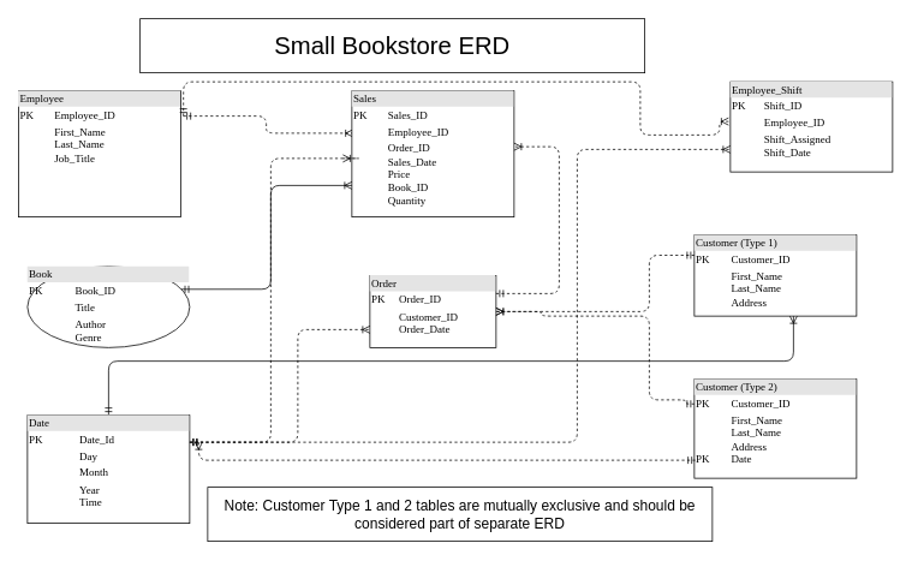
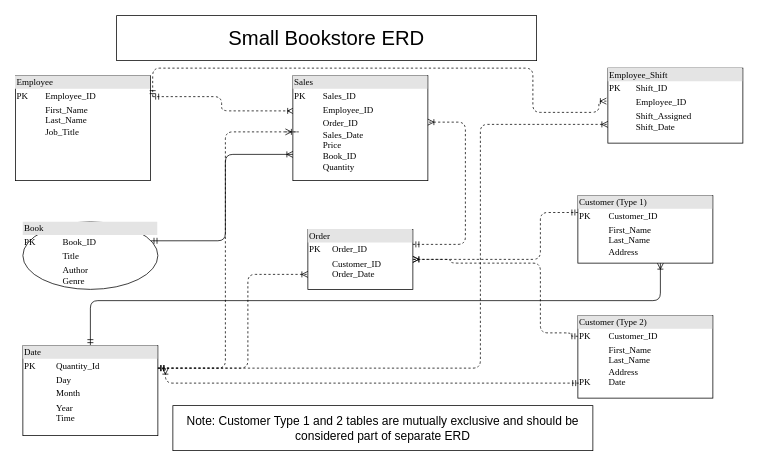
- <mxCell id="6" value="&lt;div style=&quot;box-sizing: border-box ; width: 100% ; background: #e4e4e4 ; padding: 2px&quot;&gt;Date&lt;/div&gt;&lt;table style=&quot;width: 100% ; font-size: 1em&quot; cellpadding=&quot;2&quot; cellspacing=&quot;0&quot;&gt;&lt;tbody&gt;&lt;tr&gt;&lt;td&gt;PK&lt;/td&gt;&lt;td&gt;Date_Id&lt;/td&gt;&lt;/tr&gt;&lt;tr&gt;&lt;td&gt;&lt;br&gt;&lt;/td&gt;&lt;td&gt;Day&lt;/td&gt;&lt;/tr&gt;&lt;tr&gt;&lt;td&gt;&lt;/td&gt;&lt;td&gt;Month&lt;/td&gt;&lt;/tr&gt;&lt;tr&gt;&lt;td&gt;&lt;br&gt;&lt;/td&gt;&lt;td&gt;Year&lt;br&gt;Time&lt;/td&gt;&lt;/tr&gt;&lt;/tbody&gt;&lt;/table&gt;" style="verticalAlign=top;align=left;overflow=fill;html=1;rounded=0;shadow=0;comic=0;labelBackgroundColor=none;strokeWidth=1;fontFamily=Verdana;fontSize=12" parent="1" vertex="1"><mxGeometry x="30" y="460" width="180" height="120" as="geometry" /></mxCell>
+ <mxCell id="6" value="&lt;div style=&quot;box-sizing: border-box ; width: 100% ; background: #e4e4e4 ; padding: 2px&quot;&gt;Date&lt;/div&gt;&lt;table style=&quot;width: 100% ; font-size: 1em&quot; cellpadding=&quot;2&quot; cellspacing=&quot;0&quot;&gt;&lt;tbody&gt;&lt;tr&gt;&lt;td&gt;PK&lt;/td&gt;&lt;td&gt;Quantity_Id&lt;/td&gt;&lt;/tr&gt;&lt;tr&gt;&lt;td&gt;&lt;br&gt;&lt;/td&gt;&lt;td&gt;Day&lt;/td&gt;&lt;/tr&gt;&lt;tr&gt;&lt;td&gt;&lt;/td&gt;&lt;td&gt;Month&lt;/td&gt;&lt;/tr&gt;&lt;tr&gt;&lt;td&gt;&lt;br&gt;&lt;/td&gt;&lt;td&gt;Year&lt;br&gt;Time&lt;/td&gt;&lt;/tr&gt;&lt;/tbody&gt;&lt;/table&gt;" style="verticalAlign=top;align=left;overflow=fill;html=1;rounded=0;shadow=0;comic=0;labelBackgroundColor=none;strokeWidth=1;fontFamily=Verdana;fontSize=12" parent="1" vertex="1"><mxGeometry x="30" y="460" width="180" height="120" as="geometry" /></mxCell>
